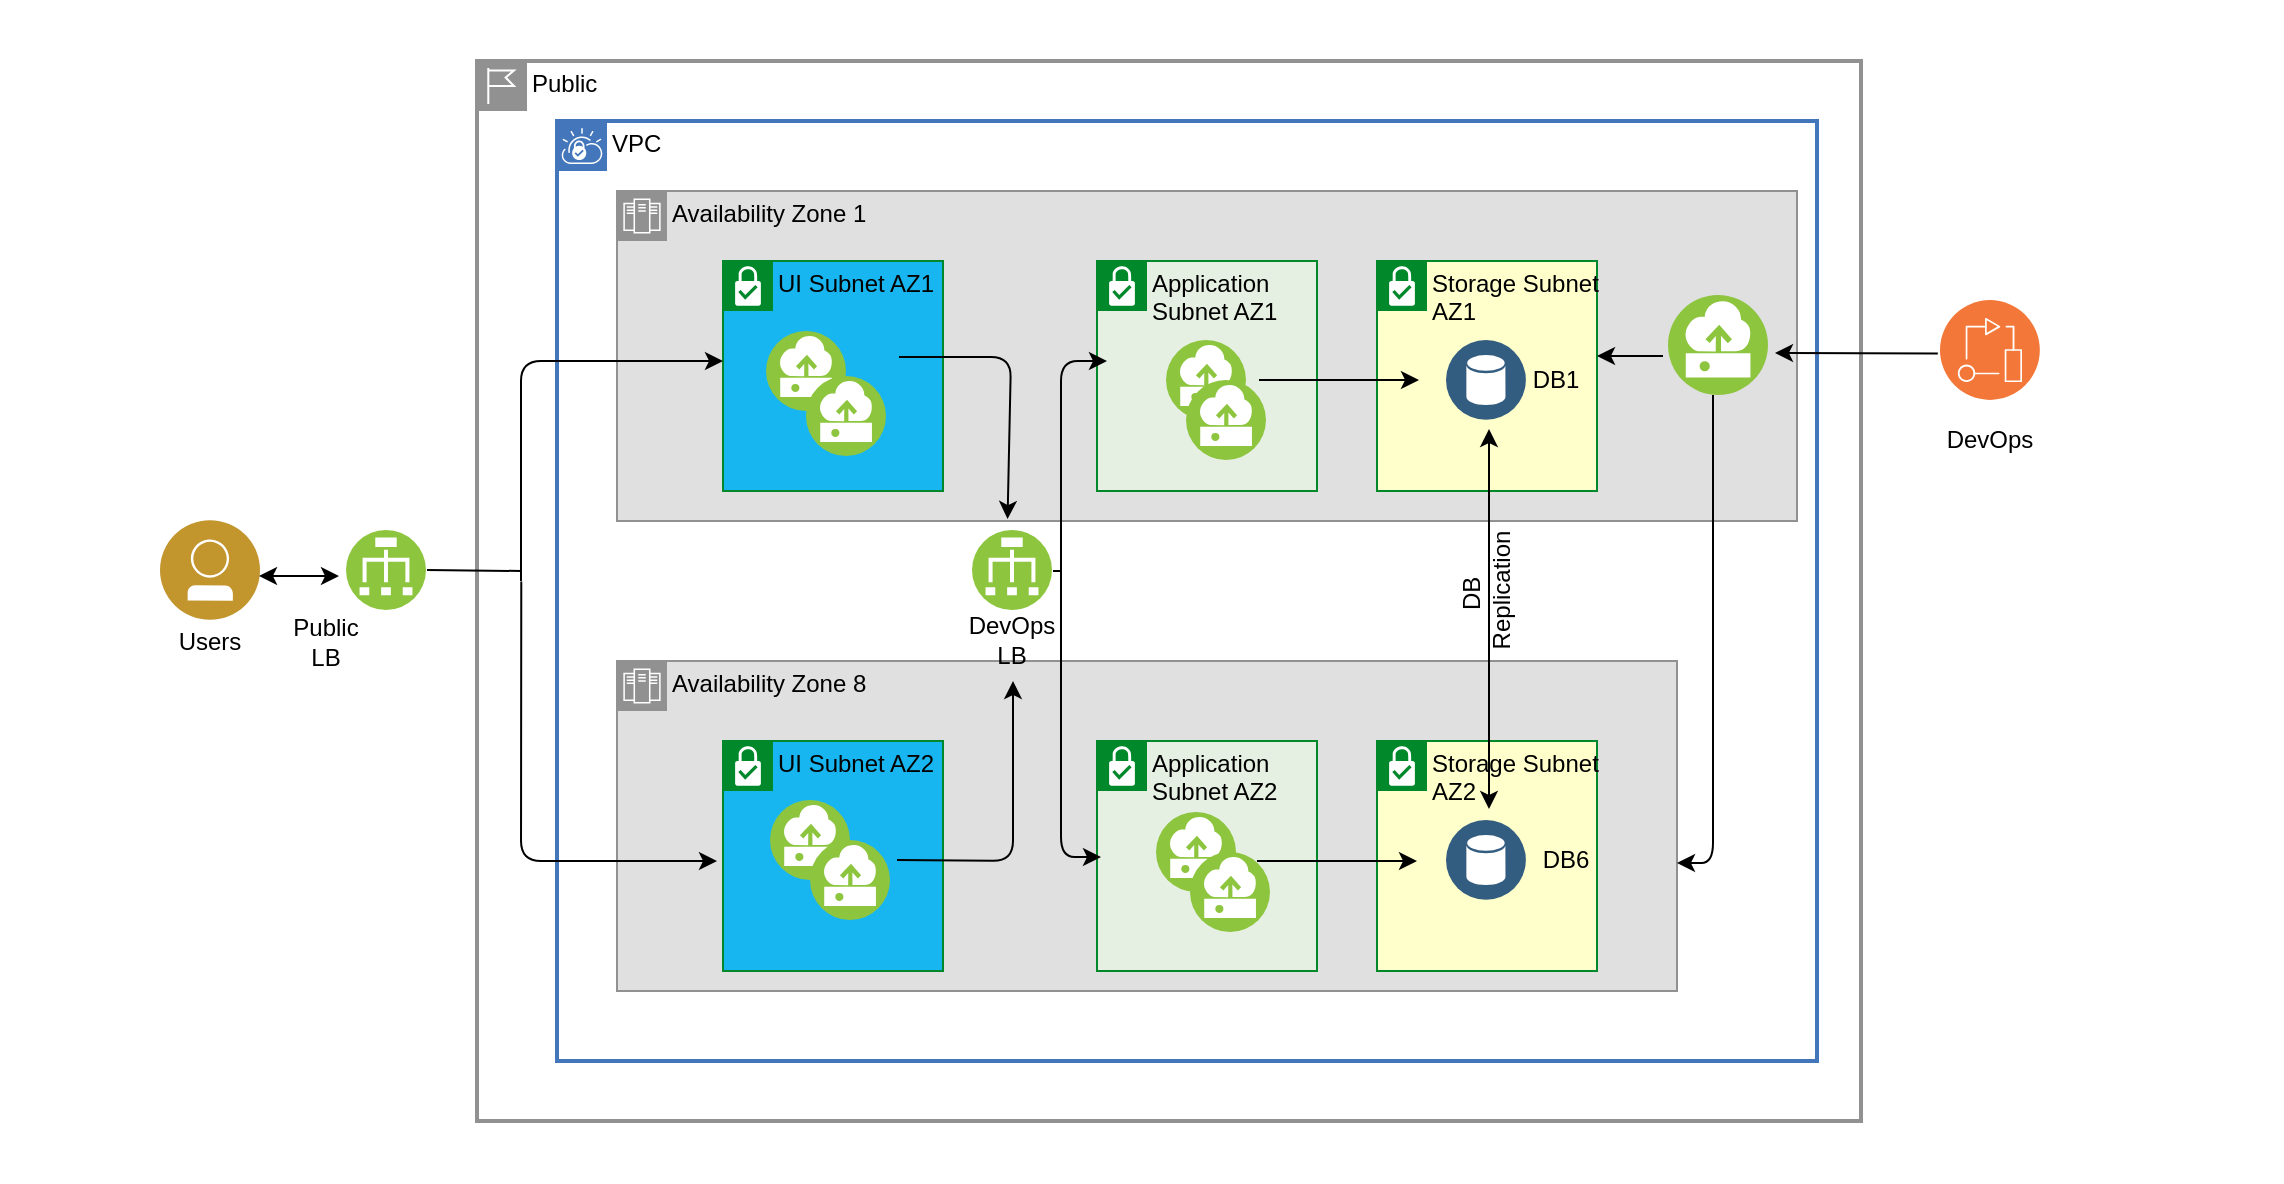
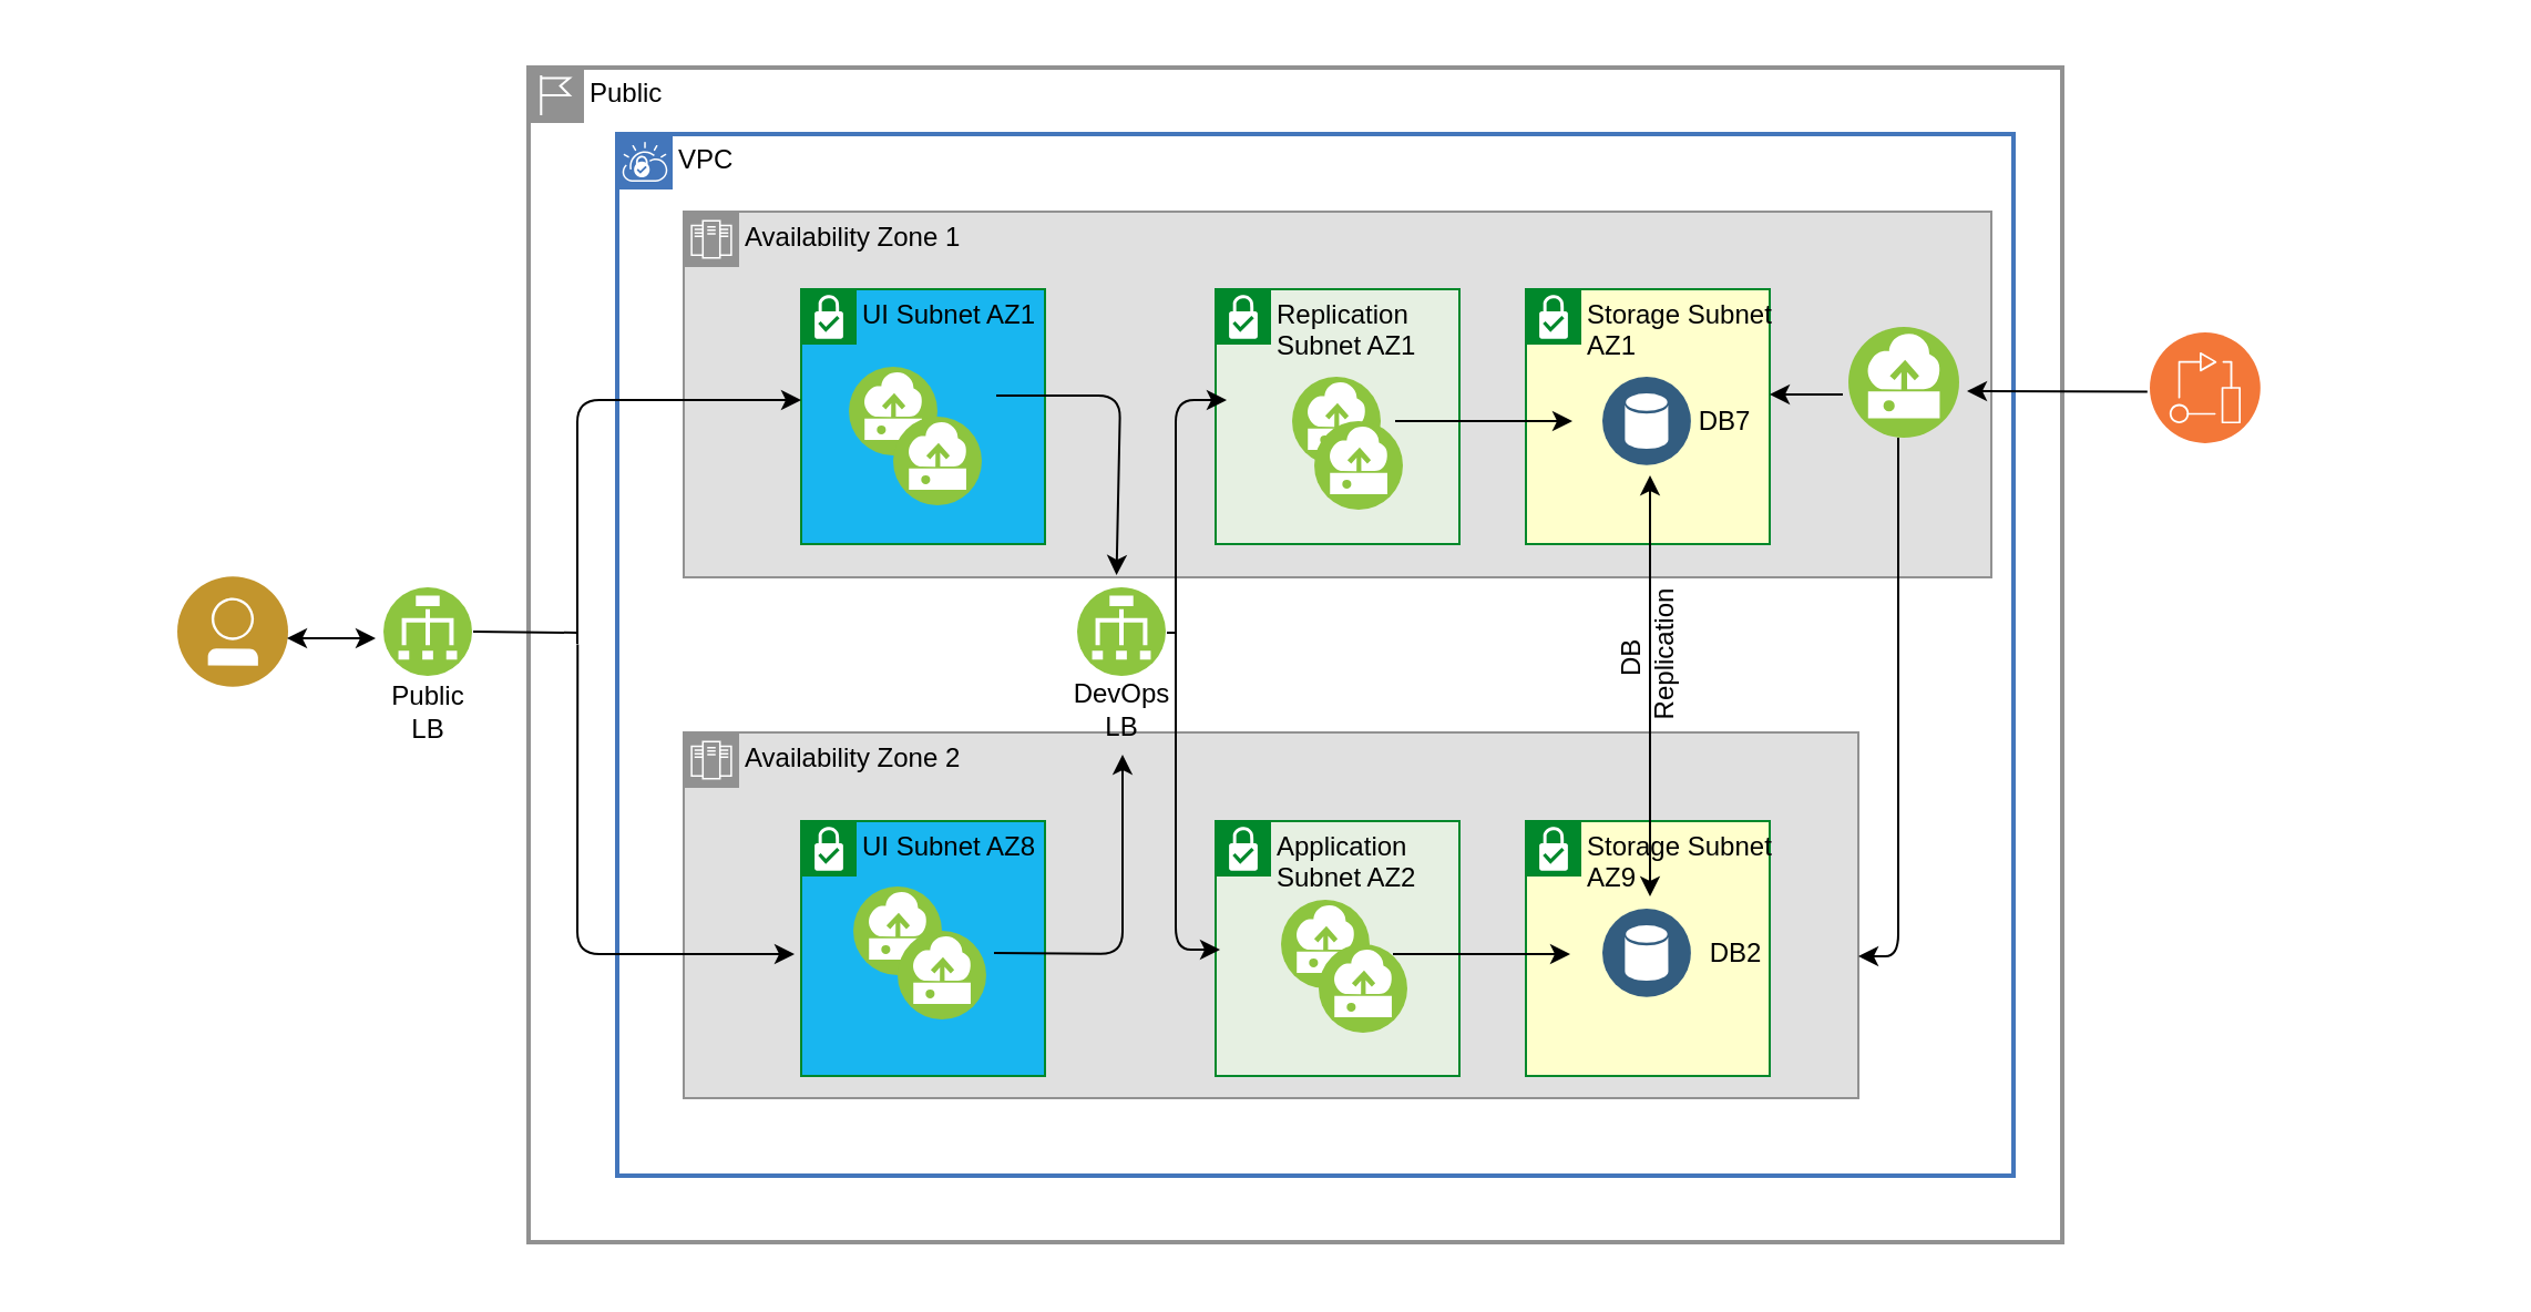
- <mxCell id="24" value="Application Subnet AZ1" style="shape=mxgraph.ibm.box;prType=subnet;fontStyle=0;verticalAlign=top;align=left;spacingLeft=32;spacingTop=4;fillColor=#E6F0E2;rounded=0;whiteSpace=wrap;html=1;strokeColor=#00882B;strokeWidth=1;dashed=0;container=1;spacing=-4;collapsible=0;expand=0;recursiveResize=0;" parent="20" vertex="1"><mxGeometry x="240" y="35" width="110" height="115" as="geometry" /></mxCell>
+ <mxCell id="24" value="Replication Subnet AZ1" style="shape=mxgraph.ibm.box;prType=subnet;fontStyle=0;verticalAlign=top;align=left;spacingLeft=32;spacingTop=4;fillColor=#E6F0E2;rounded=0;whiteSpace=wrap;html=1;strokeColor=#00882B;strokeWidth=1;dashed=0;container=1;spacing=-4;collapsible=0;expand=0;recursiveResize=0;" parent="20" vertex="1"><mxGeometry x="240" y="35" width="110" height="115" as="geometry" /></mxCell>
- <mxCell id="29" value="DB1" style="text;html=1;strokeColor=none;fillColor=none;align=center;verticalAlign=middle;whiteSpace=wrap;rounded=0;" parent="27" vertex="1"><mxGeometry x="70" y="50" width="40" height="20" as="geometry" /></mxCell>
+ <mxCell id="29" value="DB7" style="text;html=1;strokeColor=none;fillColor=none;align=center;verticalAlign=middle;whiteSpace=wrap;rounded=0;" parent="27" vertex="1"><mxGeometry x="70" y="50" width="40" height="20" as="geometry" /></mxCell>
- <mxCell id="44" value="DevOps" style="text;html=1;strokeColor=none;fillColor=none;align=center;verticalAlign=middle;whiteSpace=wrap;rounded=0;" parent="2" vertex="1"><mxGeometry x="955" y="190" width="40" height="20" as="geometry" /></mxCell>
- <mxCell id="47" value="Users" style="text;html=1;strokeColor=none;fillColor=none;align=center;verticalAlign=middle;whiteSpace=wrap;rounded=0;" parent="2" vertex="1"><mxGeometry x="65" y="291" width="40" height="20" as="geometry" /></mxCell>
- <mxCell id="48" value="Public LB" style="text;html=1;strokeColor=none;fillColor=none;align=center;verticalAlign=middle;whiteSpace=wrap;rounded=0;" parent="2" vertex="1"><mxGeometry x="123" y="291" width="40" height="20" as="geometry" /></mxCell>
+ <mxCell id="48" value="Public LB" style="text;html=1;strokeColor=none;fillColor=none;align=center;verticalAlign=middle;whiteSpace=wrap;rounded=0;" parent="2" vertex="1"><mxGeometry x="153" y="291" width="40" height="20" as="geometry" /></mxCell>
- <mxCell id="6" value="Availability Zone 8" style="shape=mxgraph.ibm.box;prType=zone;fontStyle=0;verticalAlign=top;align=left;spacingLeft=32;spacingTop=4;fillColor=#E0E0E0;rounded=0;whiteSpace=wrap;html=1;strokeColor=#919191;strokeWidth=1;dashed=0;container=1;spacing=-4;collapsible=0;expand=0;recursiveResize=0;" parent="5" vertex="1"><mxGeometry x="30" y="270" width="530" height="165" as="geometry" /></mxCell>
+ <mxCell id="6" value="Availability Zone 2" style="shape=mxgraph.ibm.box;prType=zone;fontStyle=0;verticalAlign=top;align=left;spacingLeft=32;spacingTop=4;fillColor=#E0E0E0;rounded=0;whiteSpace=wrap;html=1;strokeColor=#919191;strokeWidth=1;dashed=0;container=1;spacing=-4;collapsible=0;expand=0;recursiveResize=0;" parent="5" vertex="1"><mxGeometry x="30" y="270" width="530" height="165" as="geometry" /></mxCell>
- <mxCell id="7" value="UI Subnet AZ2" style="shape=mxgraph.ibm.box;prType=subnet;fontStyle=0;verticalAlign=top;align=left;spacingLeft=32;spacingTop=4;fillColor=#18B6F0;rounded=0;whiteSpace=wrap;html=1;strokeColor=#00882B;strokeWidth=1;dashed=0;container=1;spacing=-4;collapsible=0;expand=0;recursiveResize=0;" parent="6" vertex="1"><mxGeometry x="53" y="40" width="110" height="115" as="geometry" /></mxCell>
+ <mxCell id="7" value="UI Subnet AZ8" style="shape=mxgraph.ibm.box;prType=subnet;fontStyle=0;verticalAlign=top;align=left;spacingLeft=32;spacingTop=4;fillColor=#18B6F0;rounded=0;whiteSpace=wrap;html=1;strokeColor=#00882B;strokeWidth=1;dashed=0;container=1;spacing=-4;collapsible=0;expand=0;recursiveResize=0;" parent="6" vertex="1"><mxGeometry x="53" y="40" width="110" height="115" as="geometry" /></mxCell>
- <mxCell id="14" value="Storage Subnet AZ2" style="shape=mxgraph.ibm.box;prType=subnet;fontStyle=0;verticalAlign=top;align=left;spacingLeft=32;spacingTop=4;fillColor=#FFFFCC;rounded=0;whiteSpace=wrap;html=1;strokeColor=#00882B;strokeWidth=1;dashed=0;container=1;spacing=-4;collapsible=0;expand=0;recursiveResize=0;" parent="6" vertex="1"><mxGeometry x="380" y="40" width="110" height="115" as="geometry" /></mxCell>
+ <mxCell id="14" value="Storage Subnet AZ9" style="shape=mxgraph.ibm.box;prType=subnet;fontStyle=0;verticalAlign=top;align=left;spacingLeft=32;spacingTop=4;fillColor=#FFFFCC;rounded=0;whiteSpace=wrap;html=1;strokeColor=#00882B;strokeWidth=1;dashed=0;container=1;spacing=-4;collapsible=0;expand=0;recursiveResize=0;" parent="6" vertex="1"><mxGeometry x="380" y="40" width="110" height="115" as="geometry" /></mxCell>
- <mxCell id="16" value="DB6" style="text;html=1;strokeColor=none;fillColor=none;align=center;verticalAlign=middle;whiteSpace=wrap;rounded=0;" parent="14" vertex="1"><mxGeometry x="75" y="50" width="40" height="20" as="geometry" /></mxCell>
+ <mxCell id="16" value="DB2" style="text;html=1;strokeColor=none;fillColor=none;align=center;verticalAlign=middle;whiteSpace=wrap;rounded=0;" parent="14" vertex="1"><mxGeometry x="75" y="50" width="40" height="20" as="geometry" /></mxCell>
